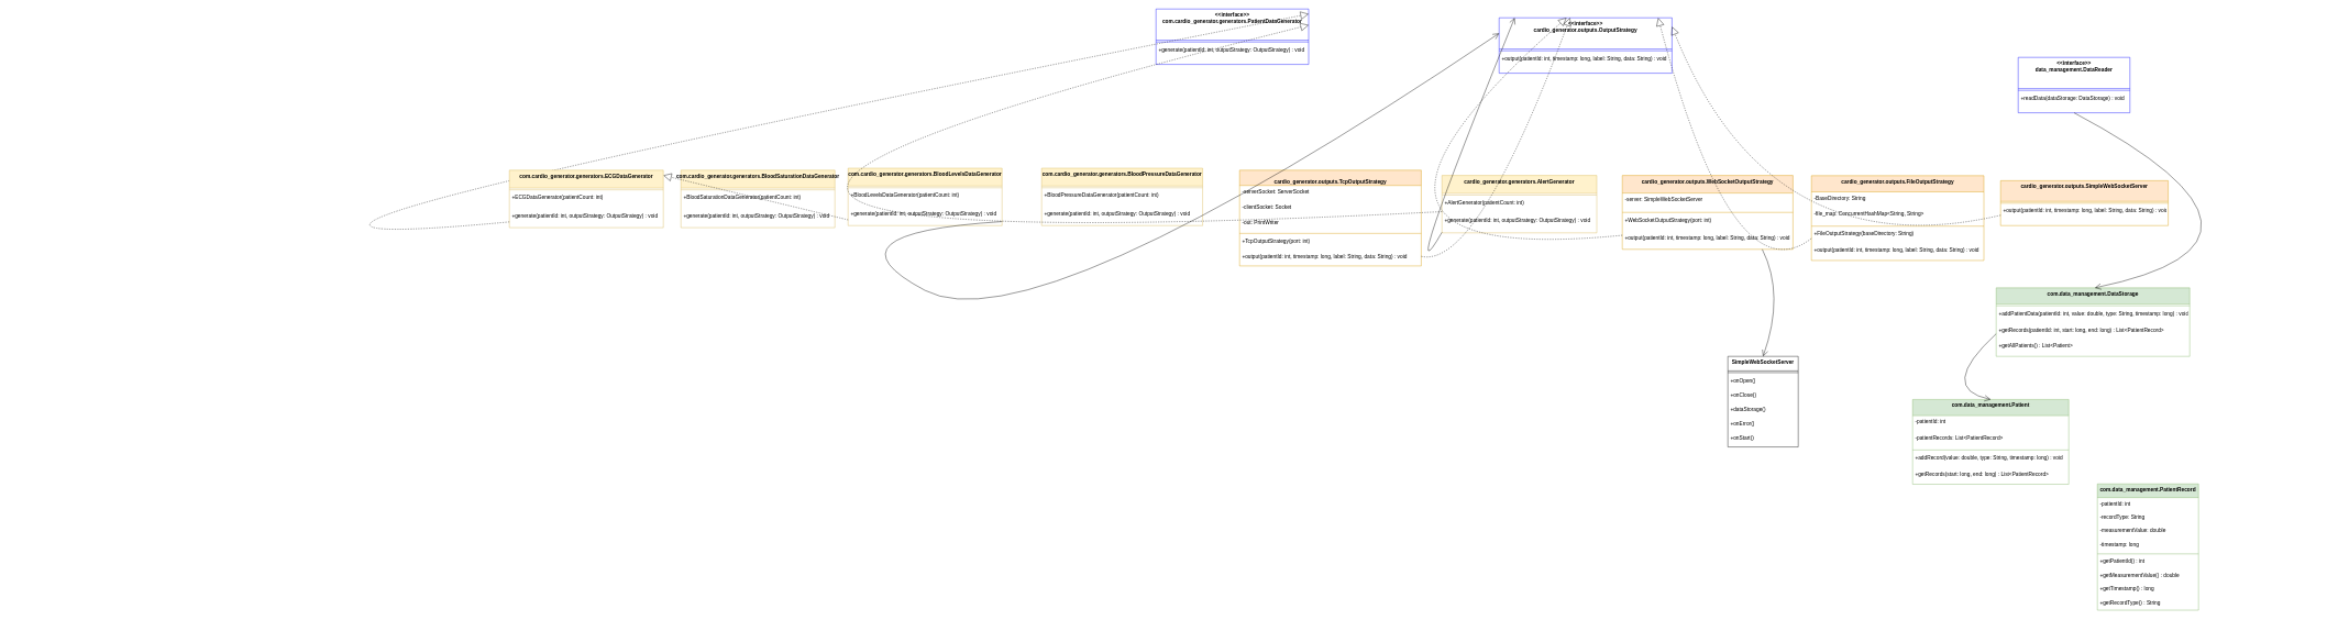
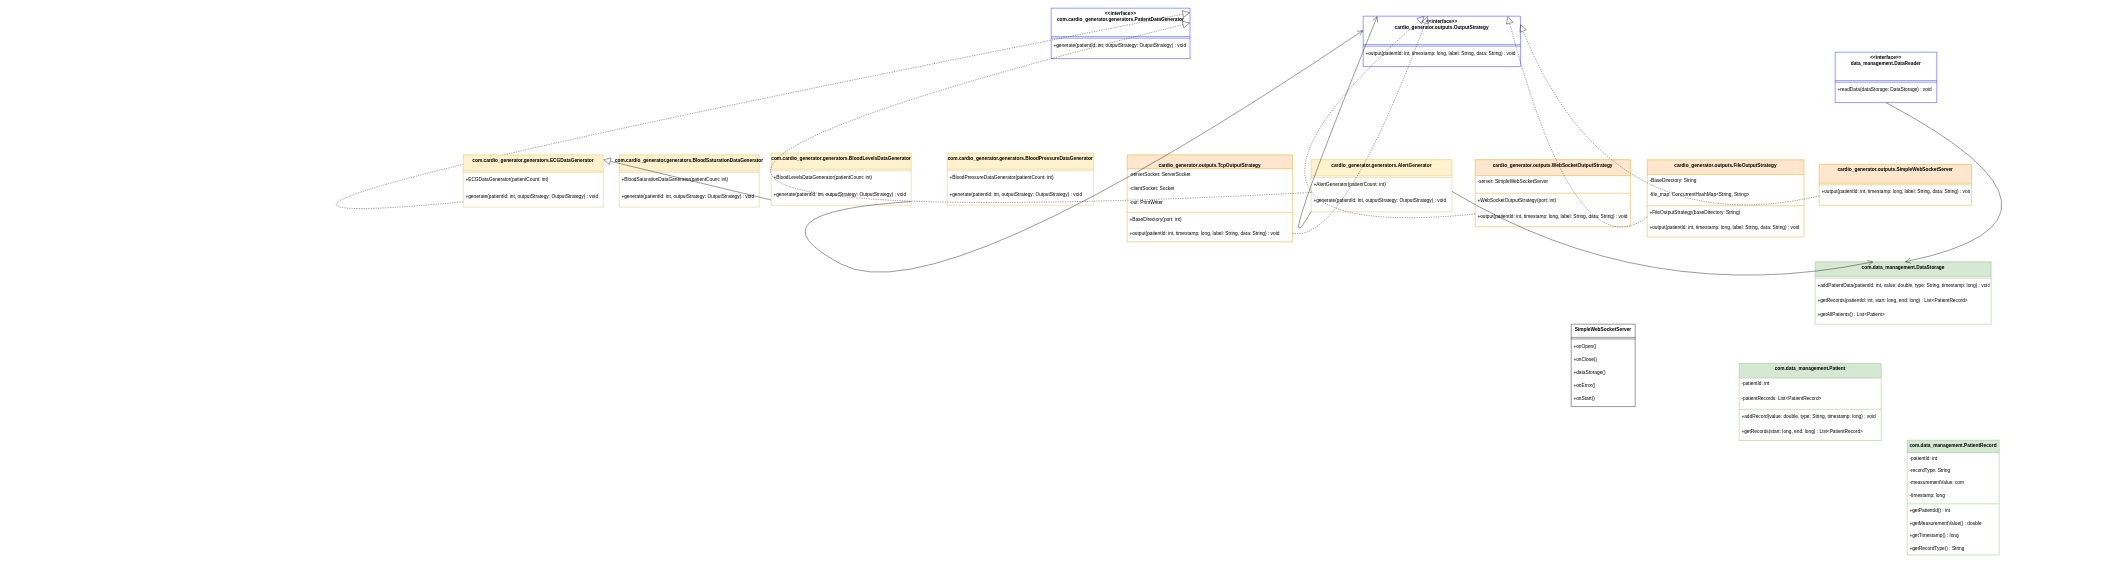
- <mxCell id="88" value="" style="curved=1;dashed=1;startArrow=none;endArrow=block;endSize=16;endFill=0;exitX=0;exitY=0.9;entryX=1;entryY=0.09;rounded=0;" edge="1" parent="1" source="19" target="89"><mxGeometry relative="1" as="geometry"><Array as="points" /><mxPoint x="1927" y="500" as="sourcePoint" /><mxPoint x="2974" y="31" as="targetPoint" /></mxGeometry></mxCell>
+ <mxCell id="88" value="" style="curved=1;dashed=0;startArrow=none;endArrow=block;endSize=16;endFill=0;exitX=0;exitY=0.9;entryX=1;entryY=0.09;rounded=0;" edge="1" parent="1" source="19" target="89"><mxGeometry relative="1" as="geometry"><Array as="points" /><mxPoint x="1927" y="500" as="sourcePoint" /><mxPoint x="2974" y="31" as="targetPoint" /></mxGeometry></mxCell>
- <mxCell id="41" value="+TcpOutputStrategy(port: int)" style="text;strokeColor=none;fillColor=none;align=left;verticalAlign=top;spacingLeft=4;spacingRight=4;overflow=hidden;rotatable=0;points=[[0,0.5],[1,0.5]];portConstraint=eastwest;" vertex="1" parent="36"><mxGeometry y="147.667" width="413" height="35" as="geometry" /></mxCell>
+ <mxCell id="41" value="+BaseDirectory(port: int)" style="text;strokeColor=none;fillColor=none;align=left;verticalAlign=top;spacingLeft=4;spacingRight=4;overflow=hidden;rotatable=0;points=[[0,0.5],[1,0.5]];portConstraint=eastwest;" vertex="1" parent="36"><mxGeometry y="147.667" width="413" height="35" as="geometry" /></mxCell>
+ <mxCell id="84" value="" style="curved=1;startArrow=none;endArrow=open;endSize=12;exitX=1;exitY=0.61;entryX=0.33;entryY=0;rounded=0;" edge="1" parent="1" source="11" target="55"><mxGeometry relative="1" as="geometry"><Array as="points"><mxPoint x="4117" y="770" /></Array></mxGeometry></mxCell>
- <mxCell id="87" value="" style="curved=1;startArrow=none;endArrow=open;endSize=12;exitX=0.82;exitY=1;entryX=0.5;entryY=0;rounded=0;" edge="1" parent="1" source="43" target="48"><mxGeometry relative="1" as="geometry"><Array as="points"><mxPoint x="4057" y="670" /></Array></mxGeometry></mxCell>
- <mxCell id="85" value="" style="curved=1;startArrow=none;endArrow=open;endSize=12;exitX=0;exitY=0.67;entryX=0.5;entryY=0;rounded=0;" edge="1" parent="1" source="55" target="60"><mxGeometry relative="1" as="geometry"><Array as="points"><mxPoint x="4402" y="883" /></Array></mxGeometry></mxCell>
- <mxCell id="69" value="-measurementValue: double" style="text;strokeColor=none;fillColor=none;align=left;verticalAlign=top;spacingLeft=4;spacingRight=4;overflow=hidden;rotatable=0;points=[[0,0.5],[1,0.5]];portConstraint=eastwest;" vertex="1" parent="66"><mxGeometry y="93.111" width="230" height="31" as="geometry" /></mxCell>
+ <mxCell id="69" value="-measurementValue: com" style="text;strokeColor=none;fillColor=none;align=left;verticalAlign=top;spacingLeft=4;spacingRight=4;overflow=hidden;rotatable=0;points=[[0,0.5],[1,0.5]];portConstraint=eastwest;" vertex="1" parent="66"><mxGeometry y="93.111" width="230" height="31" as="geometry" /></mxCell>
